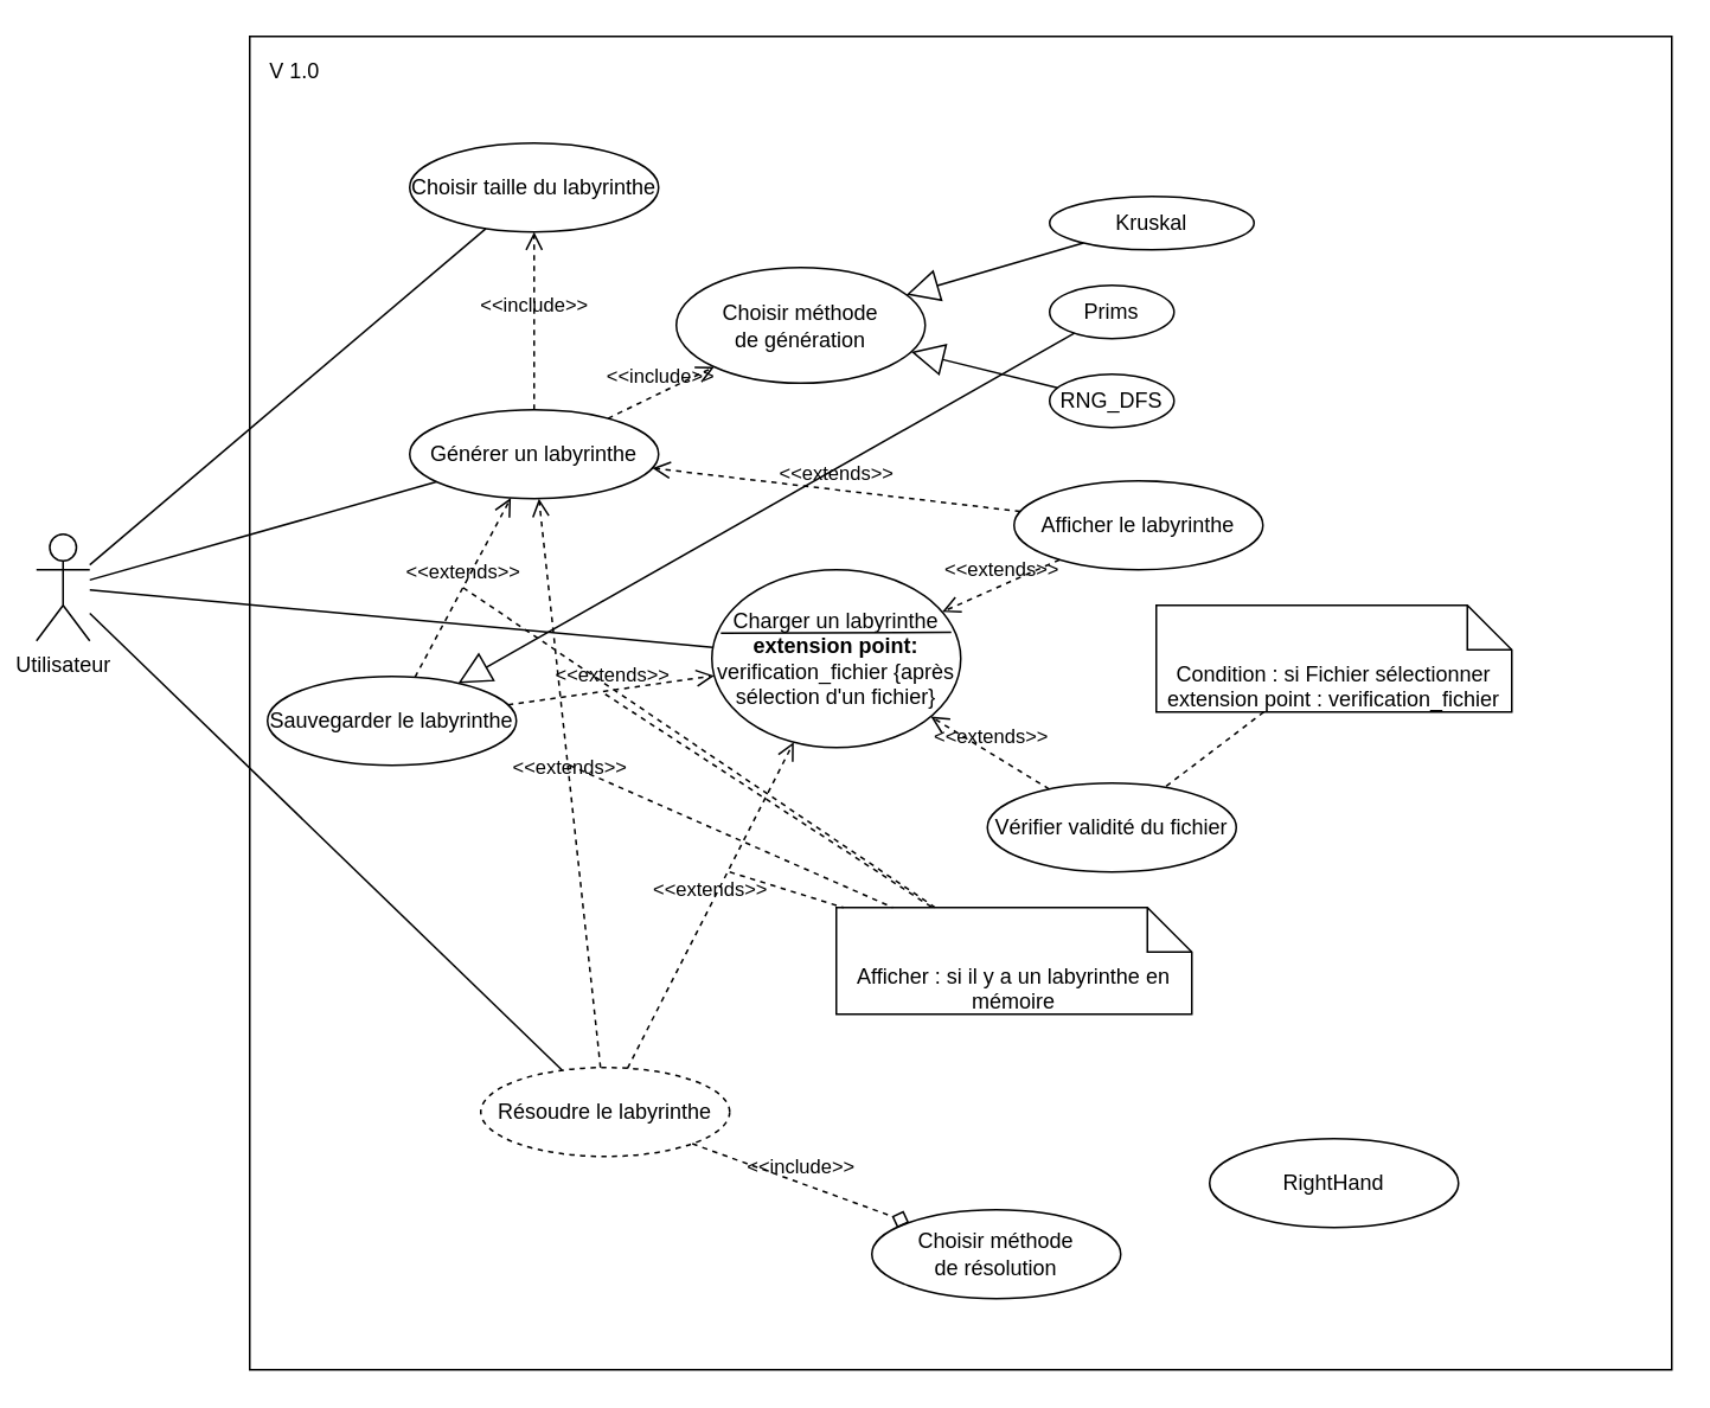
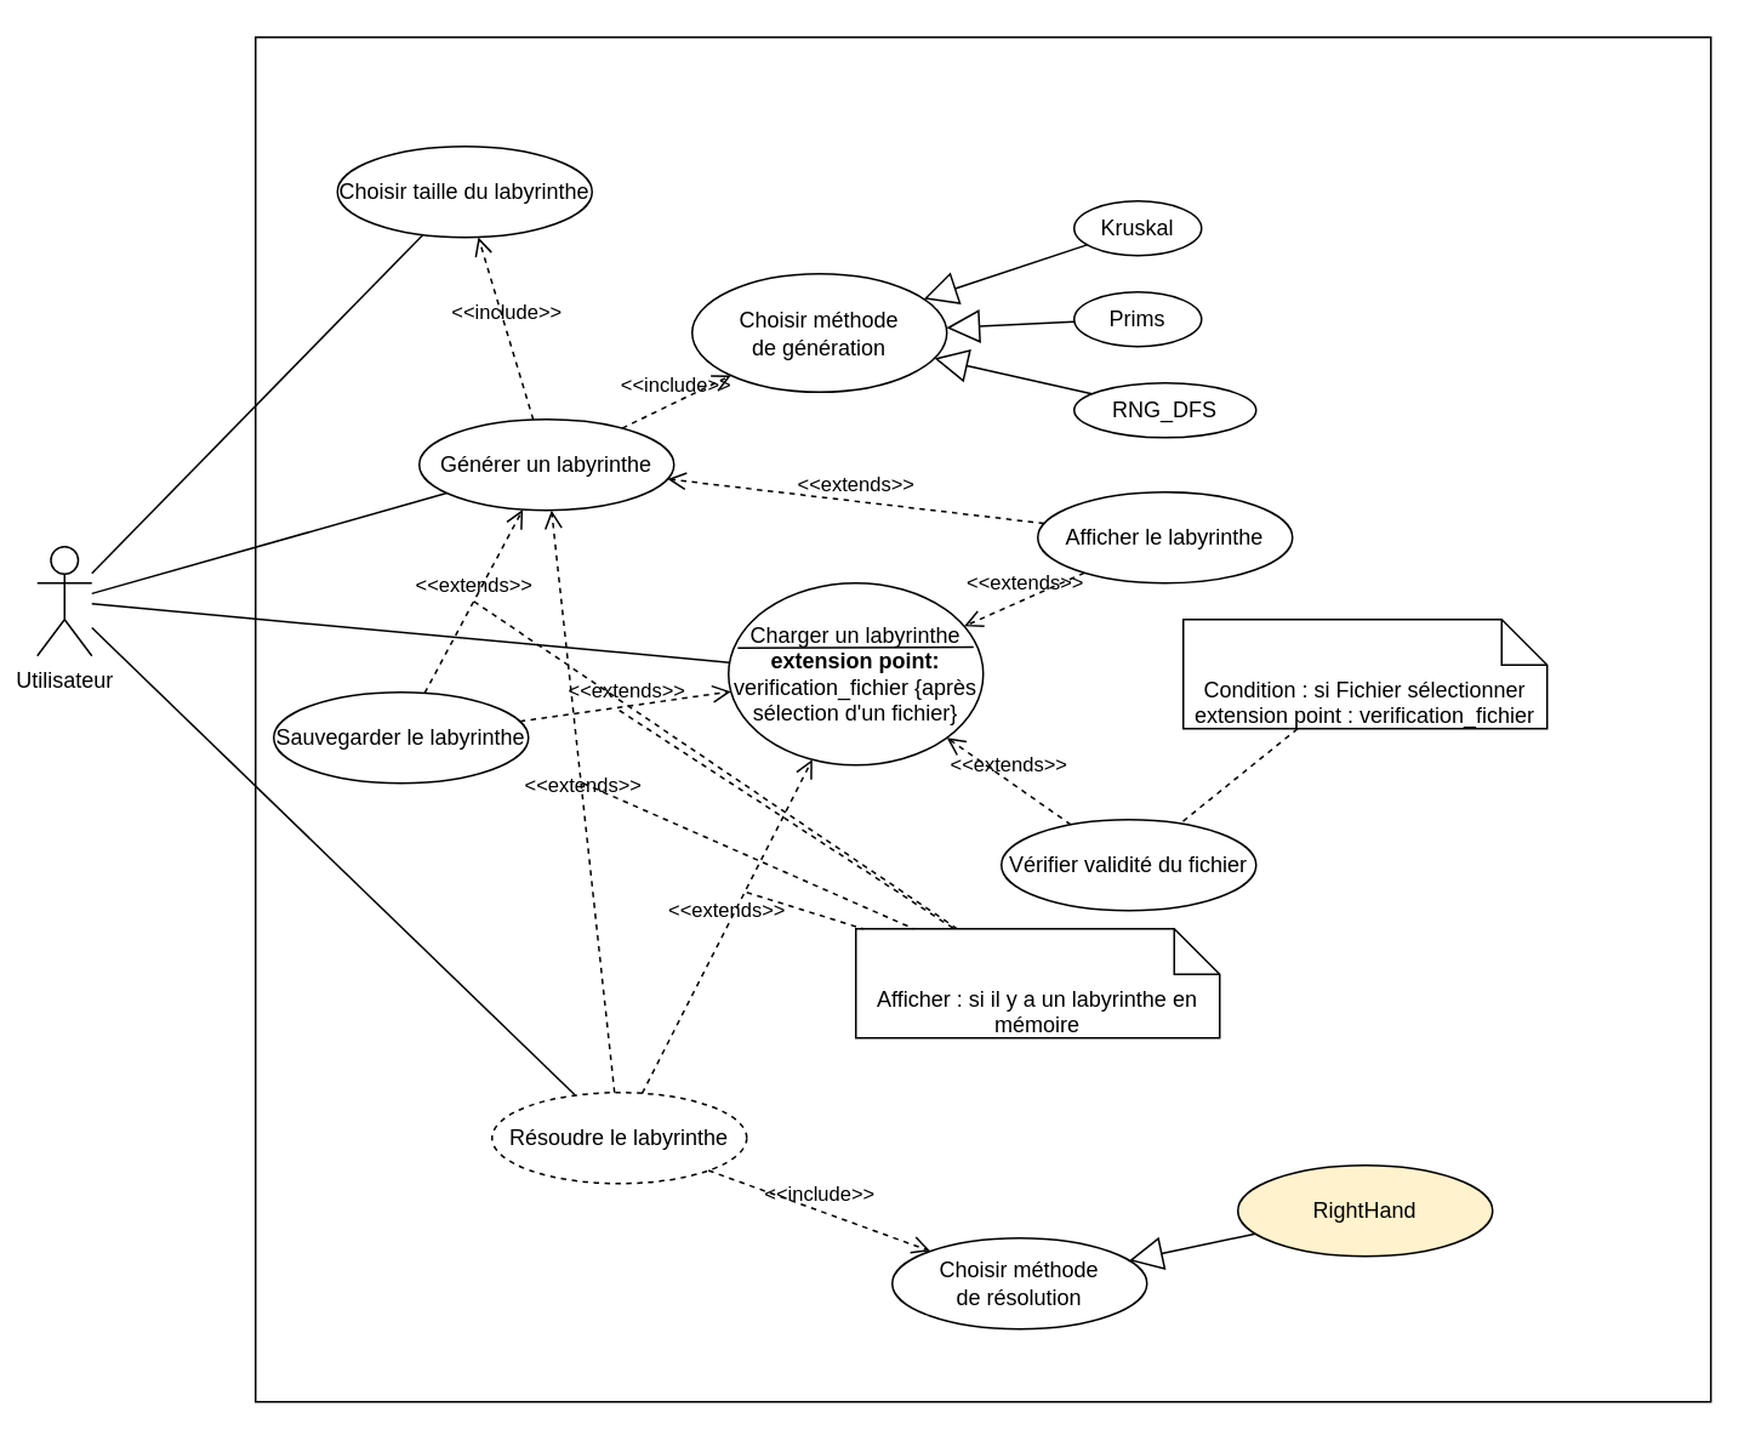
- <mxCell id="43" value="V 1.0" style="text;html=1;align=center;verticalAlign=middle;resizable=0;points=[];autosize=1;strokeColor=none;fillColor=none;" vertex="1" parent="1"><mxGeometry x="140" y="25" width="50" height="30" as="geometry" /></mxCell>
- <mxCell id="11" value="Choisir taille du labyrinthe" style="ellipse;whiteSpace=wrap;html=1;" vertex="1" parent="1"><mxGeometry x="230" y="80" width="140" height="50" as="geometry" /></mxCell>
+ <mxCell id="11" value="Choisir taille du labyrinthe" style="ellipse;whiteSpace=wrap;html=1;" vertex="1" parent="1"><mxGeometry x="185" y="80" width="140" height="50" as="geometry" /></mxCell>
- <mxCell id="23" value="Kruskal" style="ellipse;whiteSpace=wrap;html=1;" vertex="1" parent="1"><mxGeometry x="590" y="110" width="115" height="30" as="geometry" /></mxCell>
+ <mxCell id="23" value="Kruskal" style="ellipse;whiteSpace=wrap;html=1;" vertex="1" parent="1"><mxGeometry x="590" y="110" width="70" height="30" as="geometry" /></mxCell>
- <mxCell id="25" value="RNG_DFS" style="ellipse;whiteSpace=wrap;html=1;" vertex="1" parent="1"><mxGeometry x="590" y="210" width="70" height="30" as="geometry" /></mxCell>
+ <mxCell id="25" value="RNG_DFS" style="ellipse;whiteSpace=wrap;html=1;" vertex="1" parent="1"><mxGeometry x="590" y="210" width="100" height="30" as="geometry" /></mxCell>
- <mxCell id="27" value="" style="endArrow=block;endSize=16;endFill=0;html=1;rounded=0;" edge="1" parent="1" source="24" target="29"><mxGeometry width="160" relative="1" as="geometry"><mxPoint x="606" y="227" as="sourcePoint" /><mxPoint x="515" y="201" as="targetPoint" /></mxGeometry></mxCell>
+ <mxCell id="27" value="" style="endArrow=block;endSize=16;endFill=0;html=1;rounded=0;" edge="1" parent="1" source="24" target="21"><mxGeometry width="160" relative="1" as="geometry"><mxPoint x="606" y="227" as="sourcePoint" /><mxPoint x="515" y="201" as="targetPoint" /></mxGeometry></mxCell>
- <mxCell id="13" value="Vérifier validité du fichier" style="ellipse;whiteSpace=wrap;html=1;" vertex="1" parent="1"><mxGeometry x="555" y="440" width="140" height="50" as="geometry" /></mxCell>
+ <mxCell id="13" value="Vérifier validité du fichier" style="ellipse;whiteSpace=wrap;html=1;" vertex="1" parent="1"><mxGeometry x="550" y="450" width="140" height="50" as="geometry" /></mxCell>
- <mxCell id="41" value="RightHand" style="ellipse;whiteSpace=wrap;html=1;" vertex="1" parent="1"><mxGeometry x="680" y="640" width="140" height="50" as="geometry" /></mxCell>
+ <mxCell id="41" value="RightHand" style="ellipse;whiteSpace=wrap;html=1;fillColor=#fff2cc;" vertex="1" parent="1"><mxGeometry x="680" y="640" width="140" height="50" as="geometry" /></mxCell>
+ <mxCell id="42" value="" style="endArrow=block;endSize=16;endFill=0;html=1;rounded=0;" edge="1" parent="1" source="41" target="12"><mxGeometry width="160" relative="1" as="geometry"><mxPoint x="606" y="227" as="sourcePoint" /><mxPoint x="515" y="201" as="targetPoint" /></mxGeometry></mxCell>
- <mxCell id="31" value="&amp;lt;&amp;lt;include&amp;gt;&amp;gt;" style="endArrow=diamond;startArrow=none;endFill=0;startFill=0;endSize=8;html=1;verticalAlign=bottom;dashed=1;labelBackgroundColor=none;rounded=0;" edge="1" parent="1" source="8" target="12"><mxGeometry width="160" relative="1" as="geometry"><mxPoint x="422" y="482" as="sourcePoint" /><mxPoint x="356" y="428" as="targetPoint" /></mxGeometry></mxCell>
+ <mxCell id="31" value="&amp;lt;&amp;lt;include&amp;gt;&amp;gt;" style="endArrow=open;startArrow=none;endFill=0;startFill=0;endSize=8;html=1;verticalAlign=bottom;dashed=1;labelBackgroundColor=none;rounded=0;" edge="1" parent="1" source="8" target="12"><mxGeometry width="160" relative="1" as="geometry"><mxPoint x="422" y="482" as="sourcePoint" /><mxPoint x="356" y="428" as="targetPoint" /></mxGeometry></mxCell>
